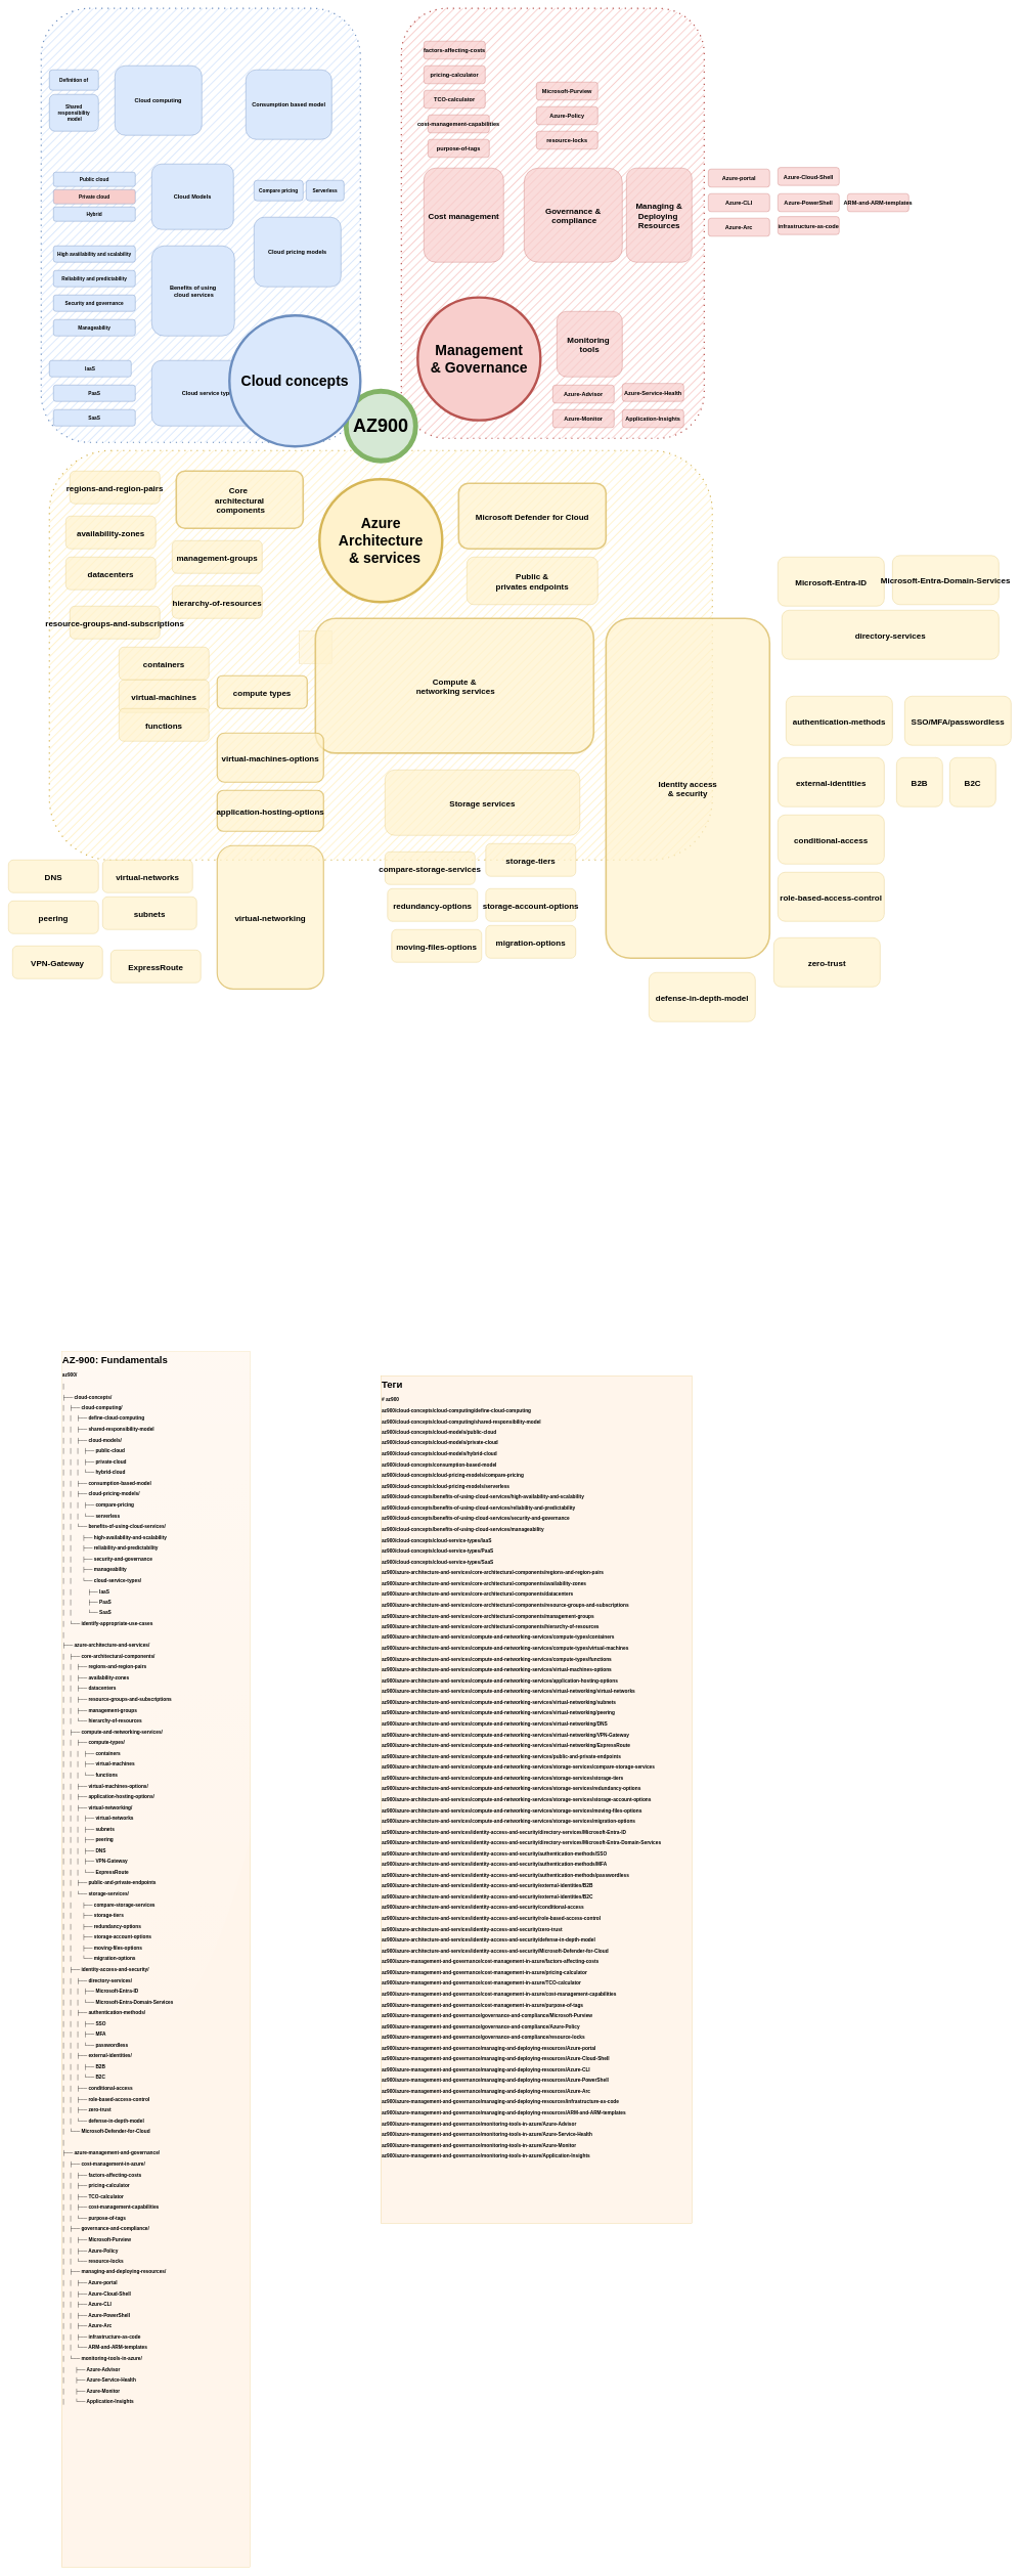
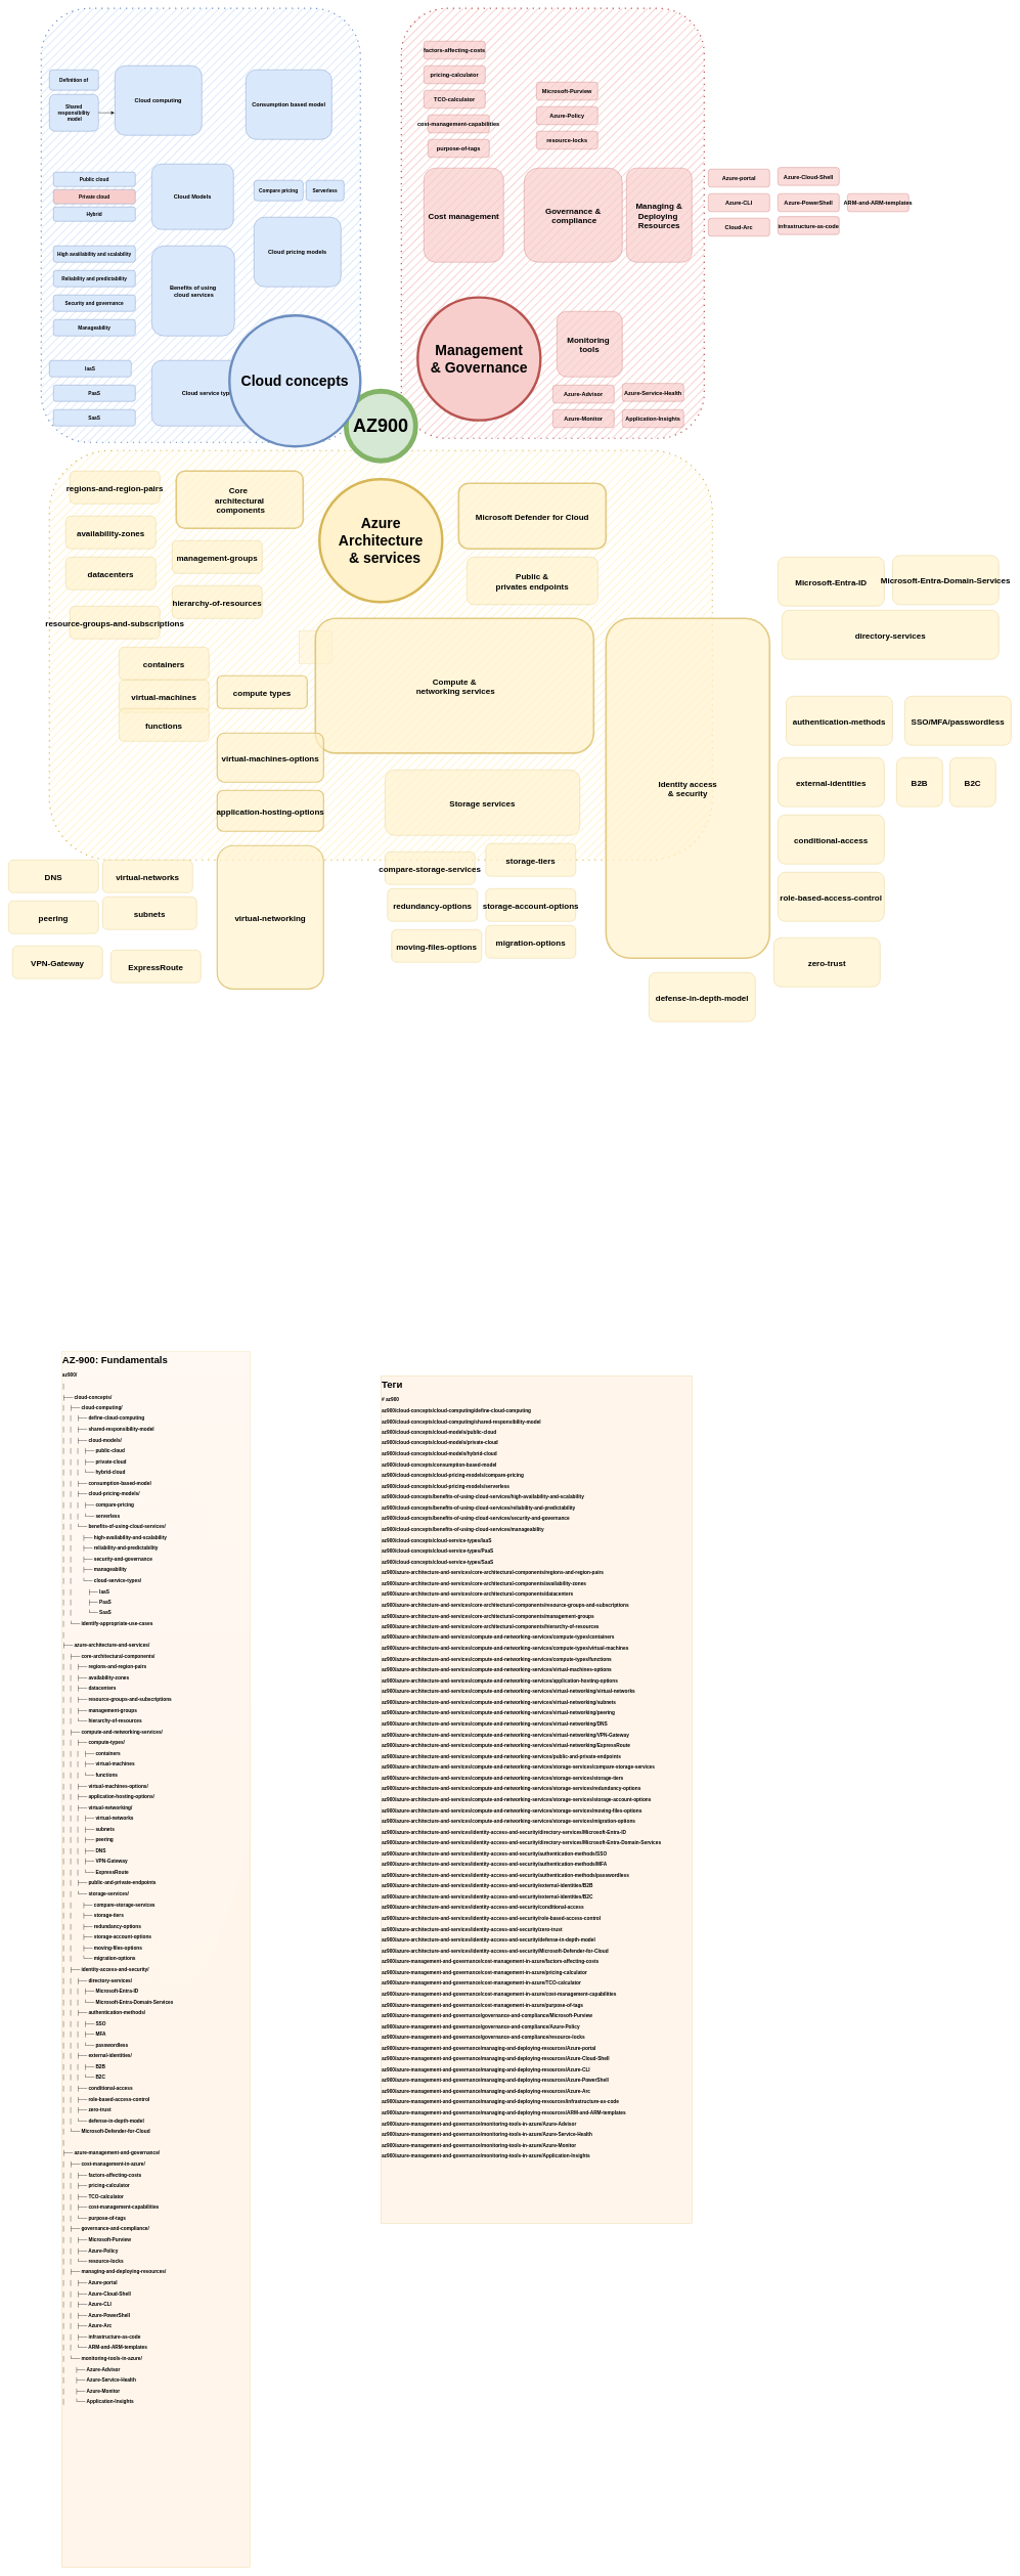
+ <mxCell id="18" style="edgeStyle=orthogonalEdgeStyle;rounded=0;orthogonalLoop=1;jettySize=auto;html=1;entryX=-0.005;entryY=0.676;entryDx=0;entryDy=0;entryPerimeter=0;fontStyle=1" parent="1" source="16" target="15" edge="1"><mxGeometry relative="1" as="geometry" /></mxCell>
- <mxCell id="85" value="Azure-Arc" style="rounded=1;fillColor=#f8cecc;strokeColor=#b85450;fontStyle=1;fontSize=14;opacity=70;" parent="1" vertex="1"><mxGeometry x="1730" y="532.5" width="150" height="44" as="geometry" /></mxCell>
+ <mxCell id="85" value="Cloud-Arc" style="rounded=1;fillColor=#f8cecc;strokeColor=#b85450;fontStyle=1;fontSize=14;opacity=70;" parent="1" vertex="1"><mxGeometry x="1730" y="532.5" width="150" height="44" as="geometry" /></mxCell>
